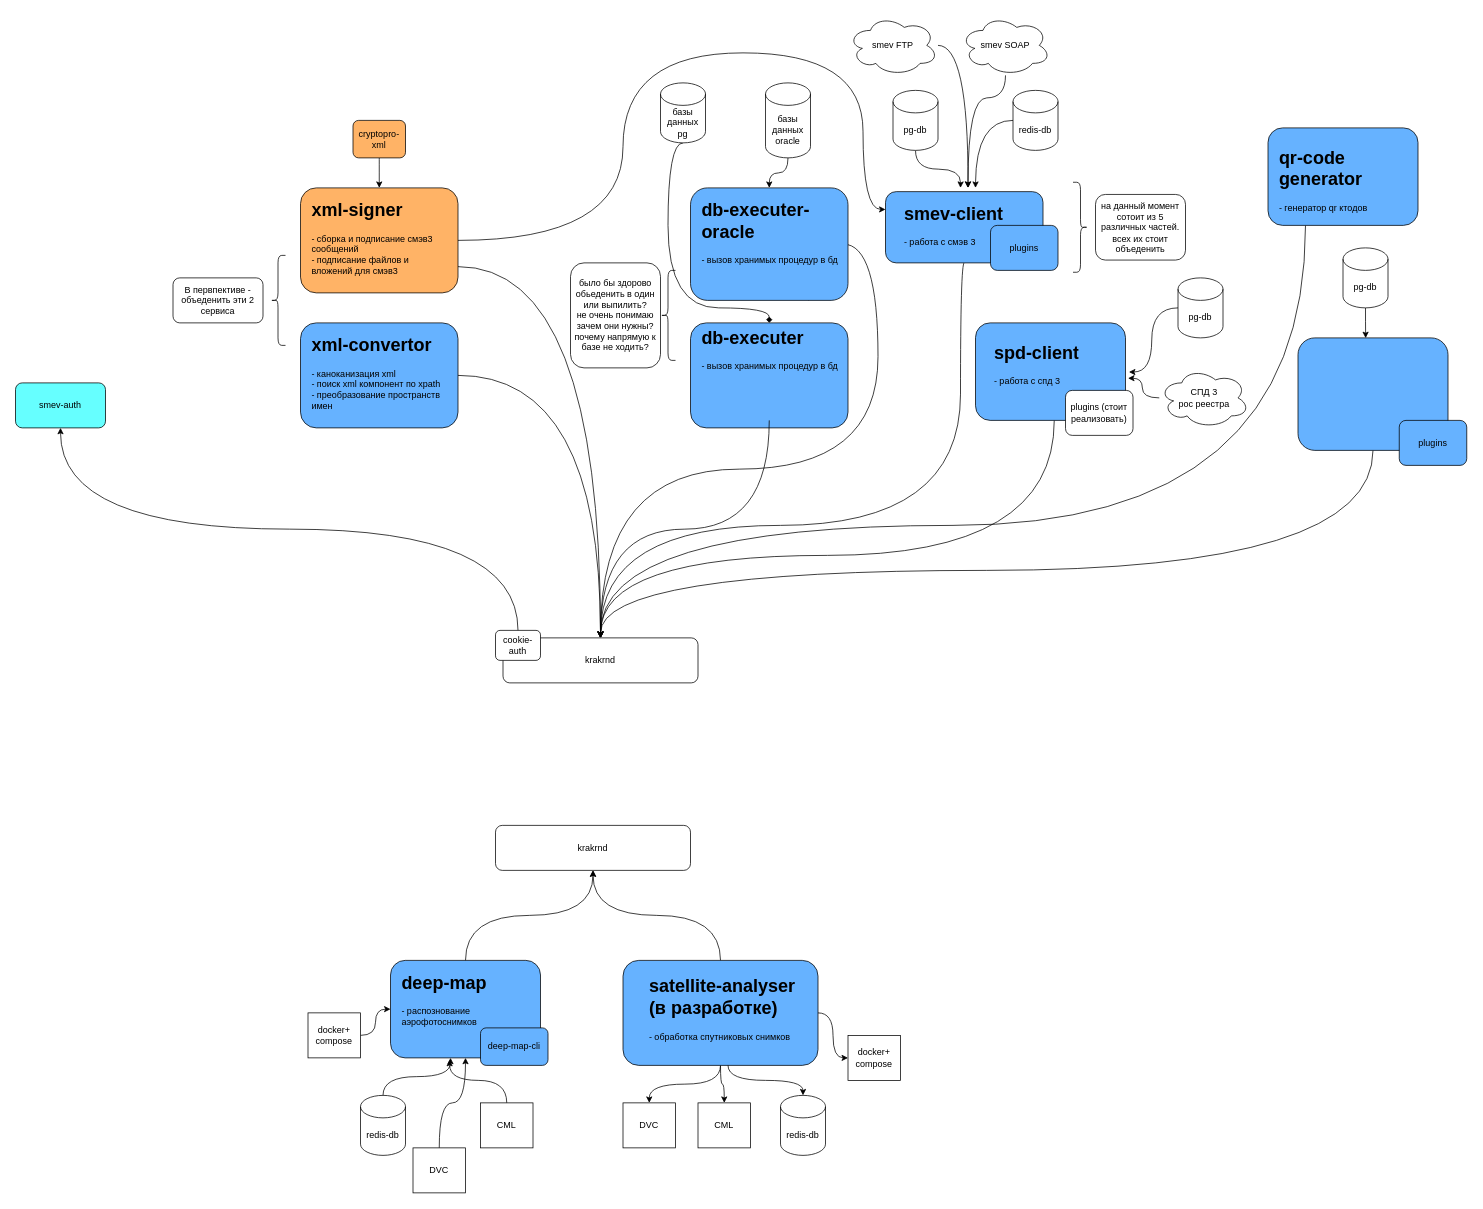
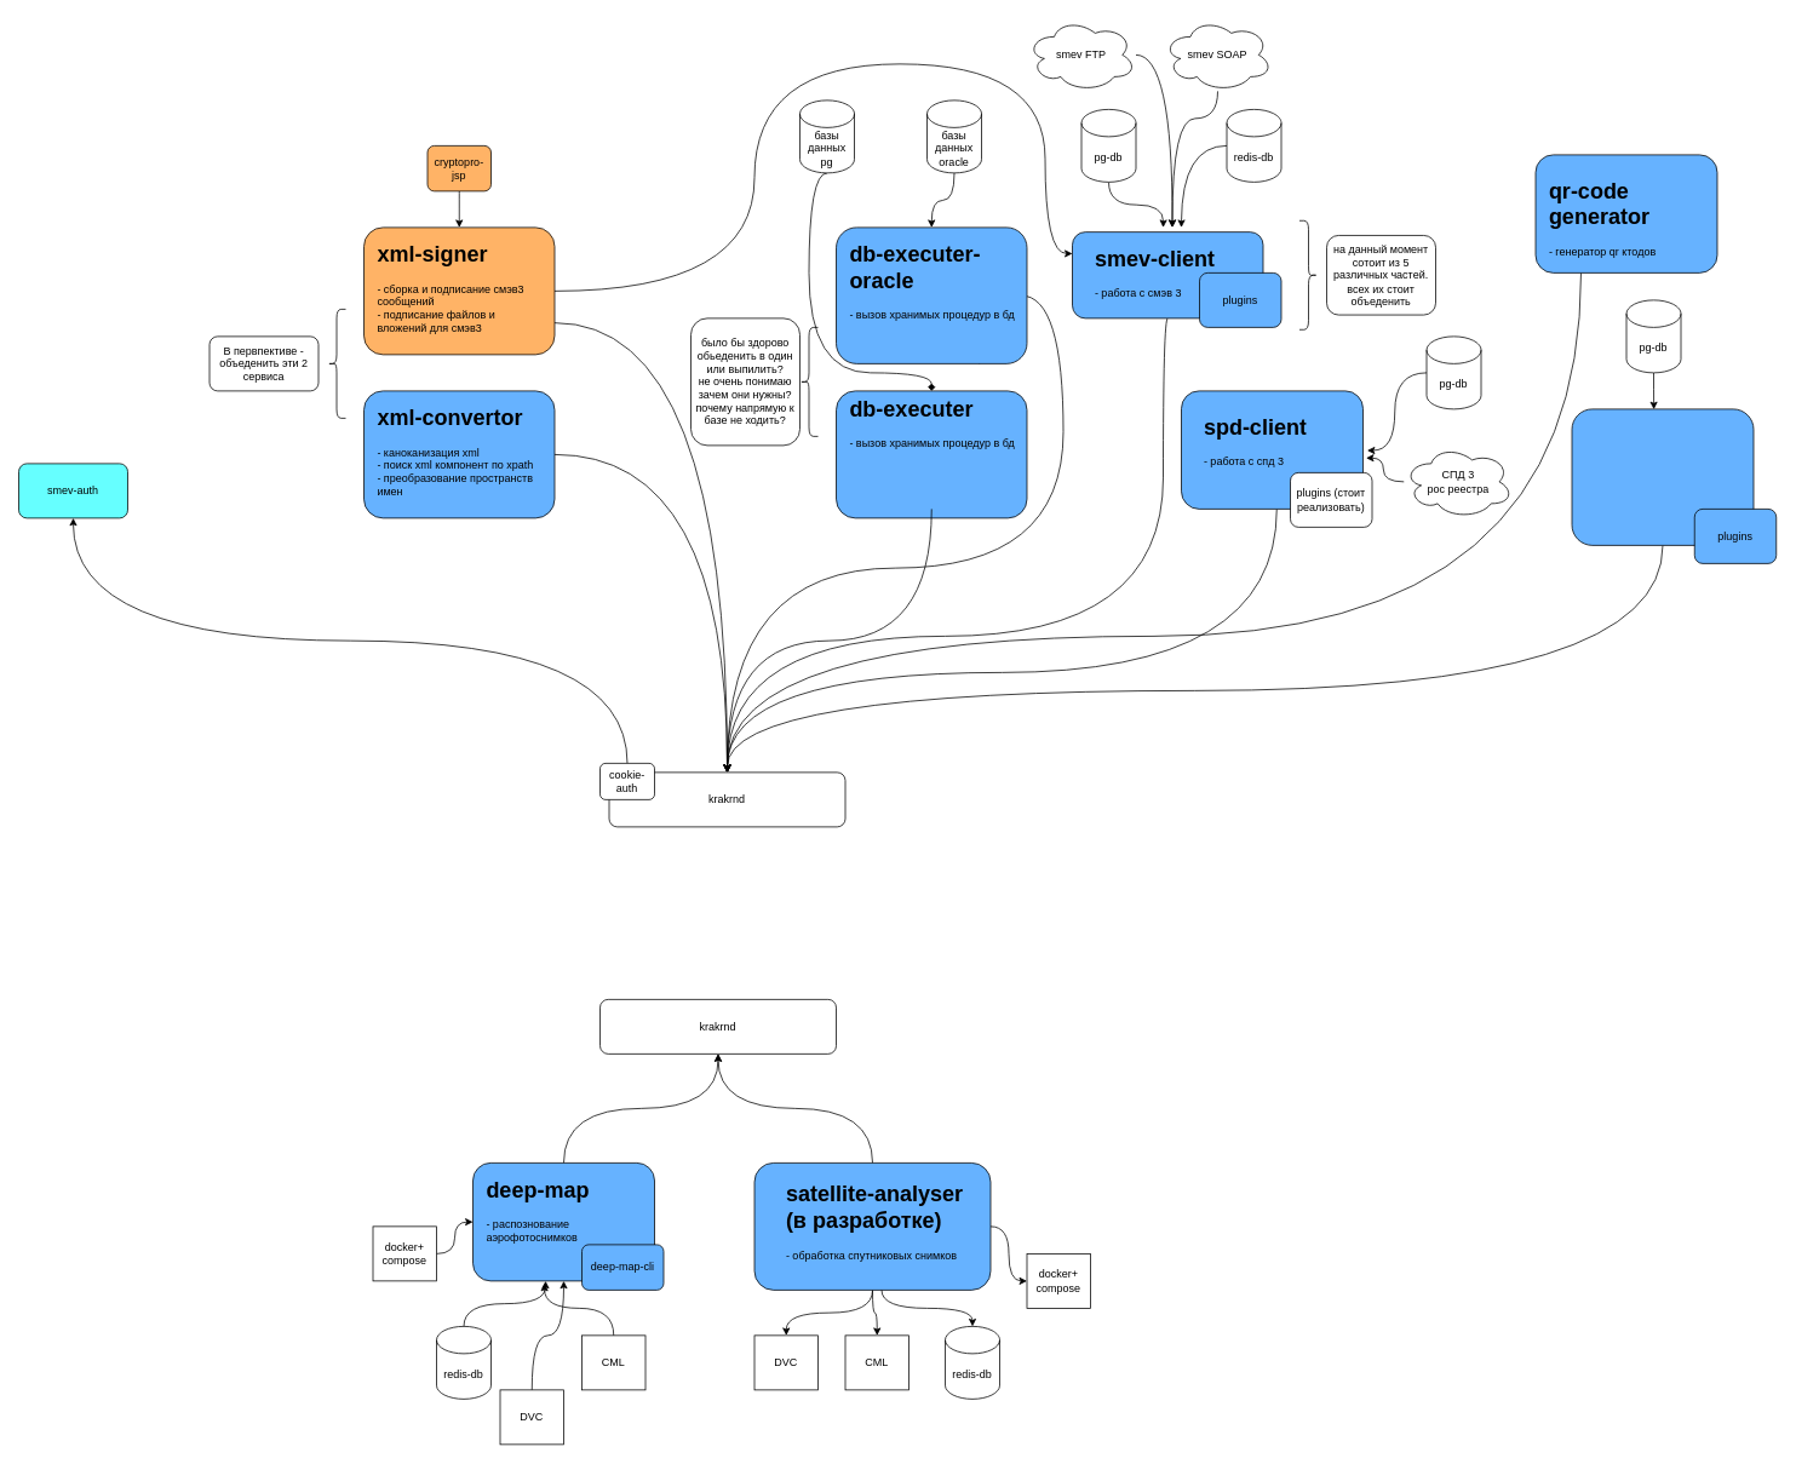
- <mxCell id="26" value="базы данных oracle" style="shape=cylinder3;whiteSpace=wrap;html=1;boundedLbl=1;backgroundOutline=1;size=15;fillColor=#FFFFFF;" vertex="1" parent="1"><mxGeometry x="1020" y="110" width="60" height="100" as="geometry" /></mxCell>
+ <mxCell id="26" value="базы данных oracle" style="shape=cylinder3;whiteSpace=wrap;html=1;boundedLbl=1;backgroundOutline=1;size=15;fillColor=#FFFFFF;" vertex="1" parent="1"><mxGeometry x="1020" y="110" width="60" height="80" as="geometry" /></mxCell>
- <mxCell id="14" value="cryptopro-xml" style="rounded=1;whiteSpace=wrap;html=1;fillColor=#FFB366;" vertex="1" parent="1"><mxGeometry x="470" width="70" height="50" as="geometry" y="160" /></mxCell>
+ <mxCell id="14" value="cryptopro-jsp" style="rounded=1;whiteSpace=wrap;html=1;fillColor=#FFB366;" vertex="1" parent="1"><mxGeometry x="470" width="70" height="50" as="geometry" y="160" /></mxCell>
